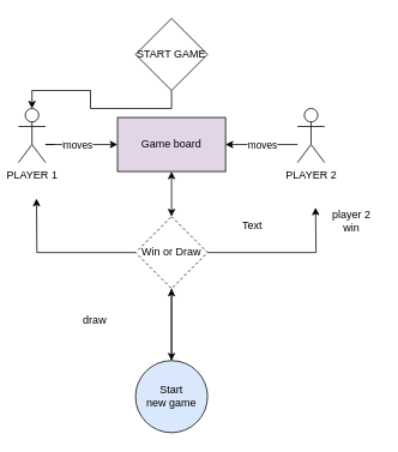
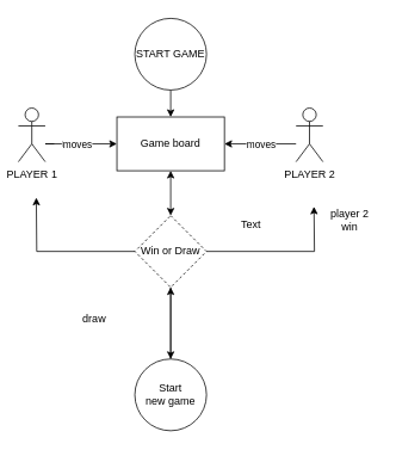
- <mxCell id="3" value="START GAME" style="rhombus;whiteSpace=wrap;html=1;aspect=fixed;" parent="1" vertex="1"><mxGeometry x="150" y="20" width="80" height="80" as="geometry" /></mxCell>
+ <mxCell id="3" value="START GAME" style="ellipse;whiteSpace=wrap;html=1;aspect=fixed;" parent="1" vertex="1"><mxGeometry x="150" y="20" width="80" height="80" as="geometry" /></mxCell>
- <mxCell id="2" style="edgeStyle=orthogonalEdgeStyle;rounded=0;orthogonalLoop=1;jettySize=auto;html=1;exitX=0.5;exitY=1;exitDx=0;exitDy=0;" edge="1" parent="1" source="3" target="4"><mxGeometry relative="1" as="geometry" /></mxCell>
+ <mxCell id="2" style="edgeStyle=orthogonalEdgeStyle;rounded=0;orthogonalLoop=1;jettySize=auto;html=1;exitX=0.5;exitY=1;exitDx=0;exitDy=0;entryX=0.5;entryY=0;entryDx=0;entryDy=0;" edge="1" parent="1" source="3" target="6"><mxGeometry relative="1" as="geometry" /></mxCell>
- <mxCell id="6" value="Game board" style="rounded=0;whiteSpace=wrap;html=1;fillColor=#e1d5e7;" vertex="1" parent="1"><mxGeometry x="130" y="130" width="120" height="60" as="geometry" /></mxCell>
+ <mxCell id="6" value="Game board" style="rounded=0;whiteSpace=wrap;html=1;" vertex="1" parent="1"><mxGeometry x="130" y="130" width="120" height="60" as="geometry" /></mxCell>
- <mxCell id="16" value="Start&lt;br&gt;new game" style="ellipse;whiteSpace=wrap;html=1;aspect=fixed;fillColor=#dae8fc;" vertex="1" parent="1"><mxGeometry x="150" y="400" width="80" height="80" as="geometry" /></mxCell>
+ <mxCell id="16" value="Start&lt;br&gt;new game" style="ellipse;whiteSpace=wrap;html=1;aspect=fixed;" vertex="1" parent="1"><mxGeometry x="150" y="400" width="80" height="80" as="geometry" /></mxCell>
